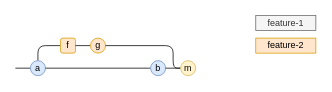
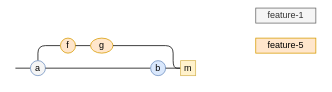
- <mxCell id="2" value="feature-1" style="rounded=0;whiteSpace=wrap;html=1;fillColor=#f5f5f5;strokeColor=#666666;fontColor=#333333;" parent="1" vertex="1"><mxGeometry x="340" y="20" width="80" height="20" as="geometry" /></mxCell>
+ <mxCell id="2" value="feature-1" style="rounded=0;whiteSpace=wrap;html=1;fillColor=#f5f5f5;strokeColor=#666666;fontColor=#333333;" parent="1" vertex="1"><mxGeometry x="340" y="10" width="80" height="20" as="geometry" /></mxCell>
- <mxCell id="5" value="f" style="whiteSpace=wrap;html=1;fillColor=#ffe6cc;strokeColor=#d79b00;rounded=1;" vertex="1" parent="1"><mxGeometry x="80" y="50" width="20" height="20" as="geometry" /></mxCell>
+ <mxCell id="5" value="f" style="ellipse;whiteSpace=wrap;html=1;fillColor=#ffe6cc;strokeColor=#d79b00;" vertex="1" parent="1"><mxGeometry x="80" y="50" width="20" height="20" as="geometry" /></mxCell>
- <mxCell id="7" value="g" style="ellipse;whiteSpace=wrap;html=1;fillColor=#ffe6cc;strokeColor=#d79b00;" vertex="1" parent="1"><mxGeometry x="120" y="50" width="20" height="20" as="geometry" /></mxCell>
+ <mxCell id="7" value="g" style="ellipse;whiteSpace=wrap;html=1;fillColor=#ffe6cc;strokeColor=#d79b00;" vertex="1" parent="1"><mxGeometry x="120" y="50" width="30" height="20" as="geometry" /></mxCell>
- <mxCell id="3" value="feature-2" style="rounded=0;whiteSpace=wrap;html=1;fillColor=#ffe6cc;strokeColor=#d79b00;" parent="1" vertex="1"><mxGeometry x="340" y="50" width="80" height="20" as="geometry" /></mxCell>
+ <mxCell id="3" value="feature-5" style="rounded=0;whiteSpace=wrap;html=1;fillColor=#ffe6cc;strokeColor=#d79b00;" parent="1" vertex="1"><mxGeometry x="340" y="50" width="80" height="20" as="geometry" /></mxCell>
- <mxCell id="9" value="a" style="ellipse;whiteSpace=wrap;html=1;fillColor=#dae8fc;strokeColor=#6c8ebf;" vertex="1" parent="1"><mxGeometry x="40" y="80" width="20" height="20" as="geometry" /></mxCell>
+ <mxCell id="9" value="a" style="ellipse;whiteSpace=wrap;html=1;fillColor=#f5f5f5;strokeColor=#6c8ebf;" vertex="1" parent="1"><mxGeometry x="40" y="80" width="20" height="20" as="geometry" /></mxCell>
- <mxCell id="14" value="m" style="ellipse;whiteSpace=wrap;html=1;fillColor=#fff2cc;strokeColor=#d6b656;" vertex="1" parent="1"><mxGeometry x="240" y="80" width="20" height="20" as="geometry" /></mxCell>
+ <mxCell id="14" value="m" style="whiteSpace=wrap;html=1;fillColor=#fff2cc;strokeColor=#d6b656;rounded=0;" vertex="1" parent="1"><mxGeometry x="240" y="80" width="20" height="20" as="geometry" /></mxCell>
